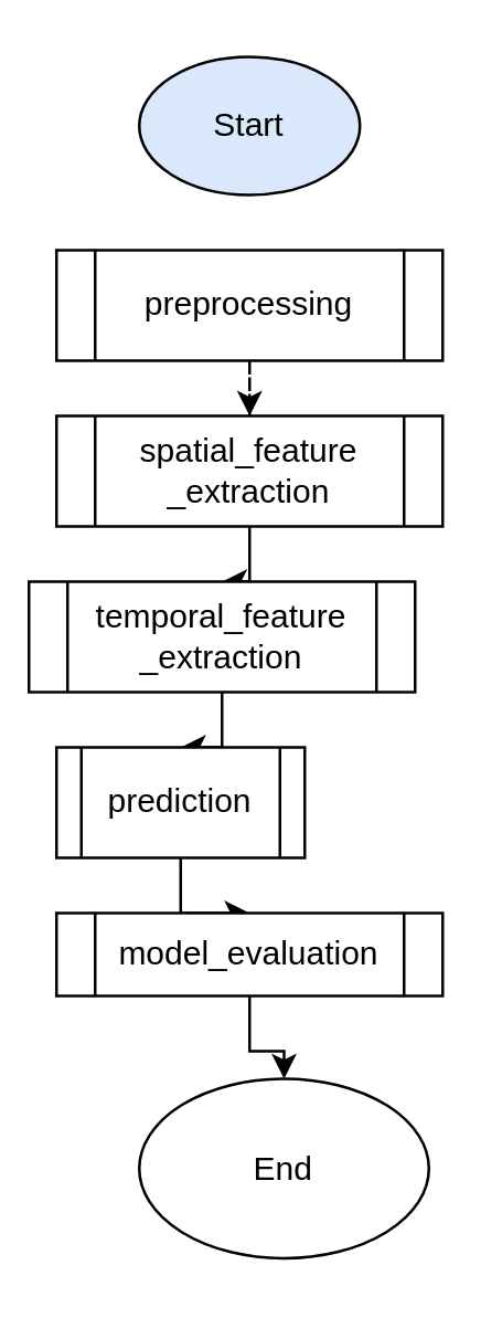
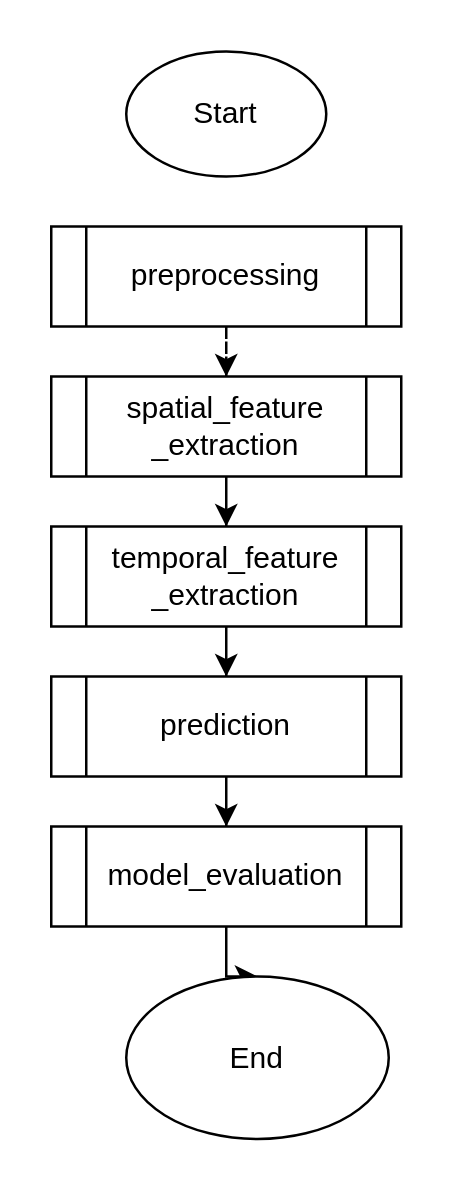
- <mxCell id="4" value="Start" style="ellipse;whiteSpace=wrap;html=1;fillColor=#dae8fc;" parent="1" vertex="1"><mxGeometry x="50" y="20" width="80" height="50" as="geometry" /></mxCell>
+ <mxCell id="4" value="Start" style="ellipse;whiteSpace=wrap;html=1;" parent="1" vertex="1"><mxGeometry x="50" y="20" width="80" height="50" as="geometry" /></mxCell>
- <mxCell id="8" value="temporal_feature _extraction" style="shape=process;whiteSpace=wrap;html=1;backgroundOutline=1;" parent="1" vertex="1"><mxGeometry x="10" y="210" width="140" height="40" as="geometry" /></mxCell>
+ <mxCell id="8" value="temporal_feature _extraction" style="shape=process;whiteSpace=wrap;html=1;backgroundOutline=1;" parent="1" vertex="1"><mxGeometry x="20" y="210" width="140" height="40" as="geometry" /></mxCell>
- <mxCell id="10" value="prediction" style="shape=process;whiteSpace=wrap;html=1;backgroundOutline=1;" parent="1" vertex="1"><mxGeometry x="20" y="270" width="90" height="40" as="geometry" /></mxCell>
+ <mxCell id="10" value="prediction" style="shape=process;whiteSpace=wrap;html=1;backgroundOutline=1;" parent="1" vertex="1"><mxGeometry x="20" y="270" width="140" height="40" as="geometry" /></mxCell>
- <mxCell id="12" value="model_evaluation" style="shape=process;whiteSpace=wrap;html=1;backgroundOutline=1;" parent="1" vertex="1"><mxGeometry x="20" y="330" width="140" height="30" as="geometry" /></mxCell>
+ <mxCell id="12" value="model_evaluation" style="shape=process;whiteSpace=wrap;html=1;backgroundOutline=1;" parent="1" vertex="1"><mxGeometry x="20" y="330" width="140" height="40" as="geometry" /></mxCell>
